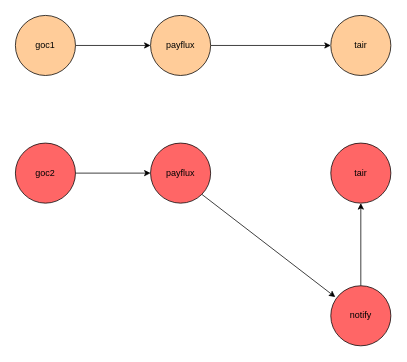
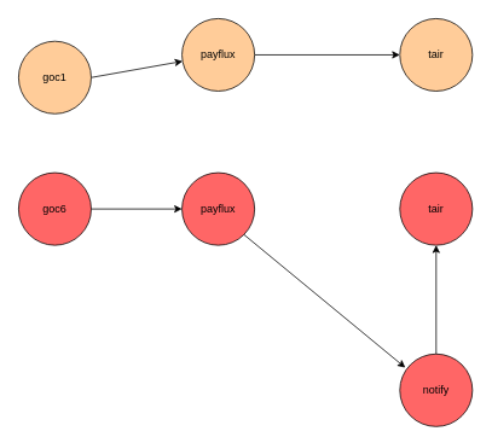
- <mxCell id="13" value="goc1" style="ellipse;whiteSpace=wrap;html=1;aspect=fixed;fillColor=#FFCC99;" vertex="1" parent="1"><mxGeometry x="20" y="20" width="80" height="80" as="geometry" /></mxCell>
+ <mxCell id="13" value="goc1" style="ellipse;whiteSpace=wrap;html=1;aspect=fixed;fillColor=#FFCC99;" vertex="1" parent="1"><mxGeometry x="20" y="45" width="80" height="80" as="geometry" /></mxCell>
- <mxCell id="11" value="goc2" style="ellipse;whiteSpace=wrap;html=1;aspect=fixed;fillColor=#FF6666;" vertex="1" parent="1"><mxGeometry x="20" y="190" width="80" height="80" as="geometry" /></mxCell>
+ <mxCell id="11" value="goc6" style="ellipse;whiteSpace=wrap;html=1;aspect=fixed;fillColor=#FF6666;" vertex="1" parent="1"><mxGeometry x="20" y="190" width="80" height="80" as="geometry" /></mxCell>
- <mxCell id="8" value="notify" style="ellipse;whiteSpace=wrap;html=1;aspect=fixed;fillColor=#FF6666;" vertex="1" parent="1"><mxGeometry x="440" y="380" width="80" height="80" as="geometry" /></mxCell>
+ <mxCell id="8" value="notify" style="ellipse;whiteSpace=wrap;html=1;aspect=fixed;fillColor=#FF6666;" vertex="1" parent="1"><mxGeometry x="440" y="390" width="80" height="80" as="geometry" /></mxCell>
